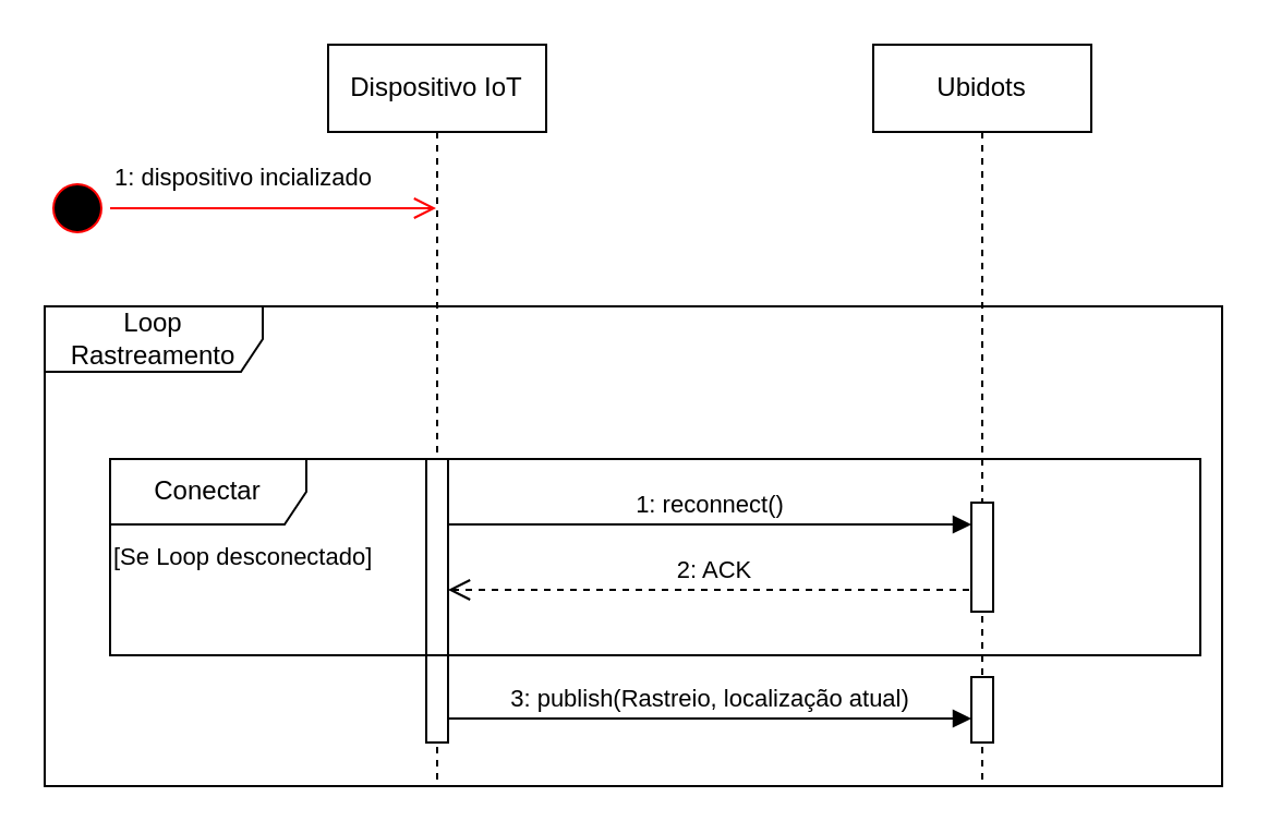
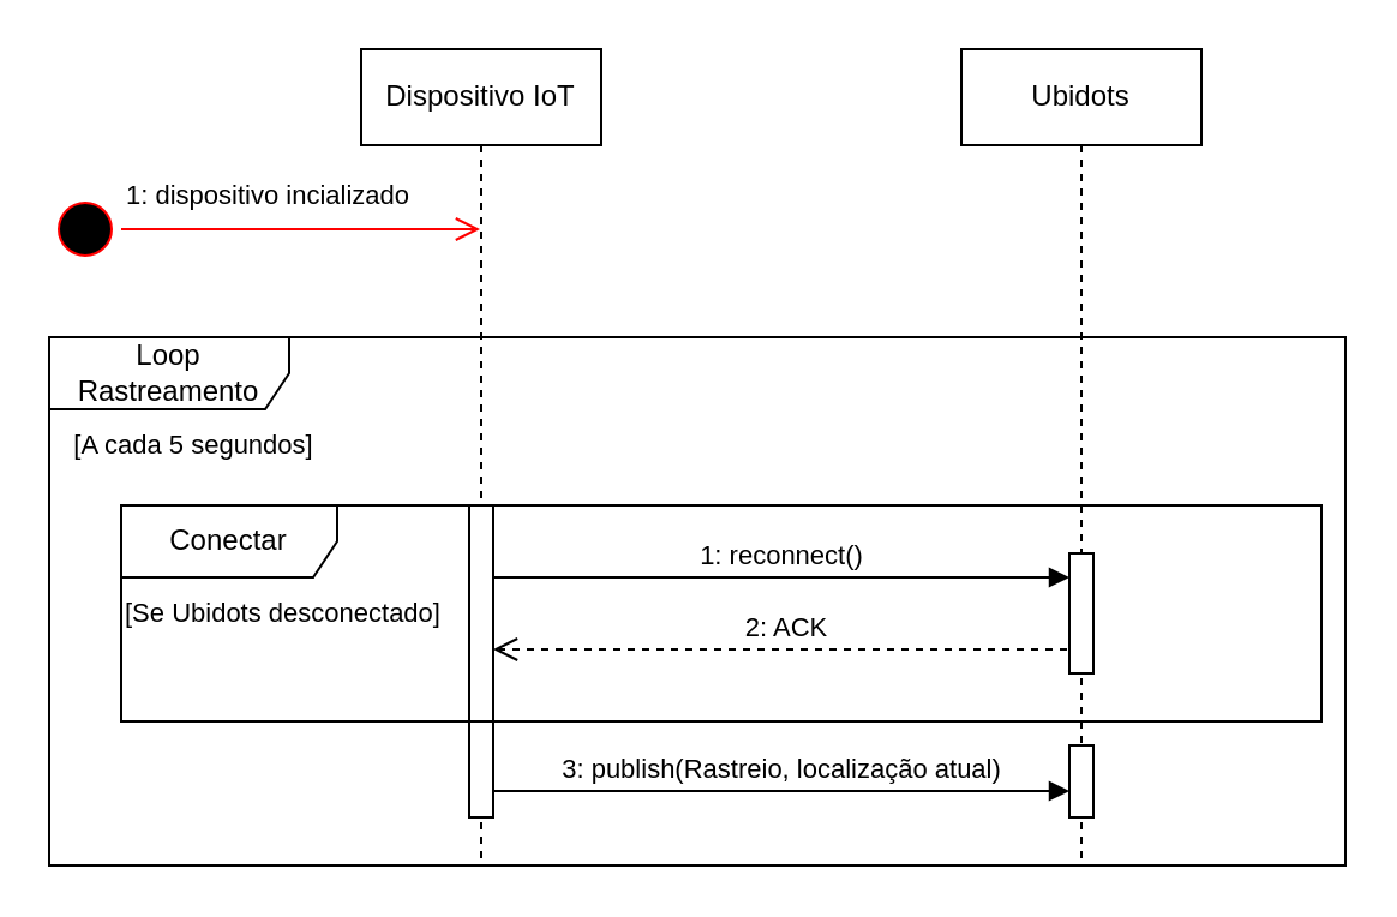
+ <mxCell id="5" value="&lt;font style=&quot;font-size: 11px;&quot;&gt;[A cada 5 segundos]&lt;/font&gt;" style="text;html=1;align=center;verticalAlign=middle;resizable=0;points=[];autosize=1;strokeColor=none;fillColor=none;" vertex="1" parent="1"><mxGeometry x="20" y="170" width="120" height="30" as="geometry" /></mxCell>
- <mxCell id="11" value="&lt;font style=&quot;font-size: 11px;&quot;&gt;[Se Loop desconectado]&lt;/font&gt;" style="text;html=1;align=left;verticalAlign=middle;resizable=0;points=[];autosize=1;strokeColor=none;fillColor=none;" vertex="1" parent="1"><mxGeometry x="50" y="240" width="150" height="30" as="geometry" /></mxCell>
+ <mxCell id="11" value="&lt;font style=&quot;font-size: 11px;&quot;&gt;[Se Ubidots desconectado]&lt;/font&gt;" style="text;html=1;align=left;verticalAlign=middle;resizable=0;points=[];autosize=1;strokeColor=none;fillColor=none;" vertex="1" parent="1"><mxGeometry x="50" y="240" width="150" height="30" as="geometry" /></mxCell>
